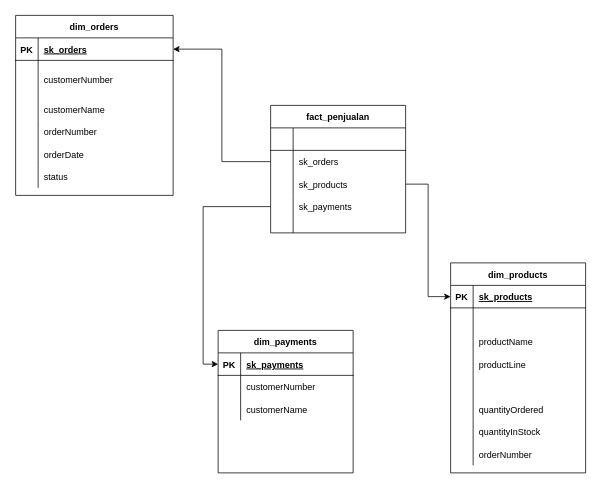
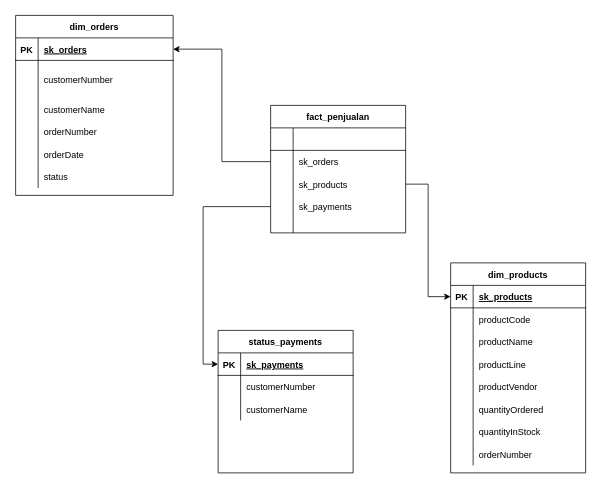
+ <mxCell id="43" value="productCode" style="shape=partialRectangle;connectable=0;fillColor=none;top=0;left=0;bottom=0;right=0;align=left;spacingLeft=6;overflow=hidden;fontColor=default;strokeColor=default;" vertex="1" parent="41"><mxGeometry x="30" width="150" height="30" as="geometry"><mxRectangle width="150" height="30" as="alternateBounds" /></mxGeometry></mxCell>
- <mxCell id="62" value="dim_payments" style="shape=table;startSize=30;container=1;collapsible=1;childLayout=tableLayout;fixedRows=1;rowLines=0;fontStyle=1;align=center;resizeLast=1;fontColor=default;strokeColor=default;fillColor=default;" vertex="1" parent="1"><mxGeometry x="290" y="440" width="180" height="190" as="geometry" /></mxCell>
+ <mxCell id="62" value="status_payments" style="shape=table;startSize=30;container=1;collapsible=1;childLayout=tableLayout;fixedRows=1;rowLines=0;fontStyle=1;align=center;resizeLast=1;fontColor=default;strokeColor=default;fillColor=default;" vertex="1" parent="1"><mxGeometry x="290" y="440" width="180" height="190" as="geometry" /></mxCell>
+ <mxCell id="52" value="productVendor" style="shape=partialRectangle;connectable=0;fillColor=none;top=0;left=0;bottom=0;right=0;align=left;spacingLeft=6;overflow=hidden;fontColor=default;strokeColor=default;" vertex="1" parent="50"><mxGeometry x="30" width="150" height="30" as="geometry"><mxRectangle width="150" height="30" as="alternateBounds" /></mxGeometry></mxCell>
